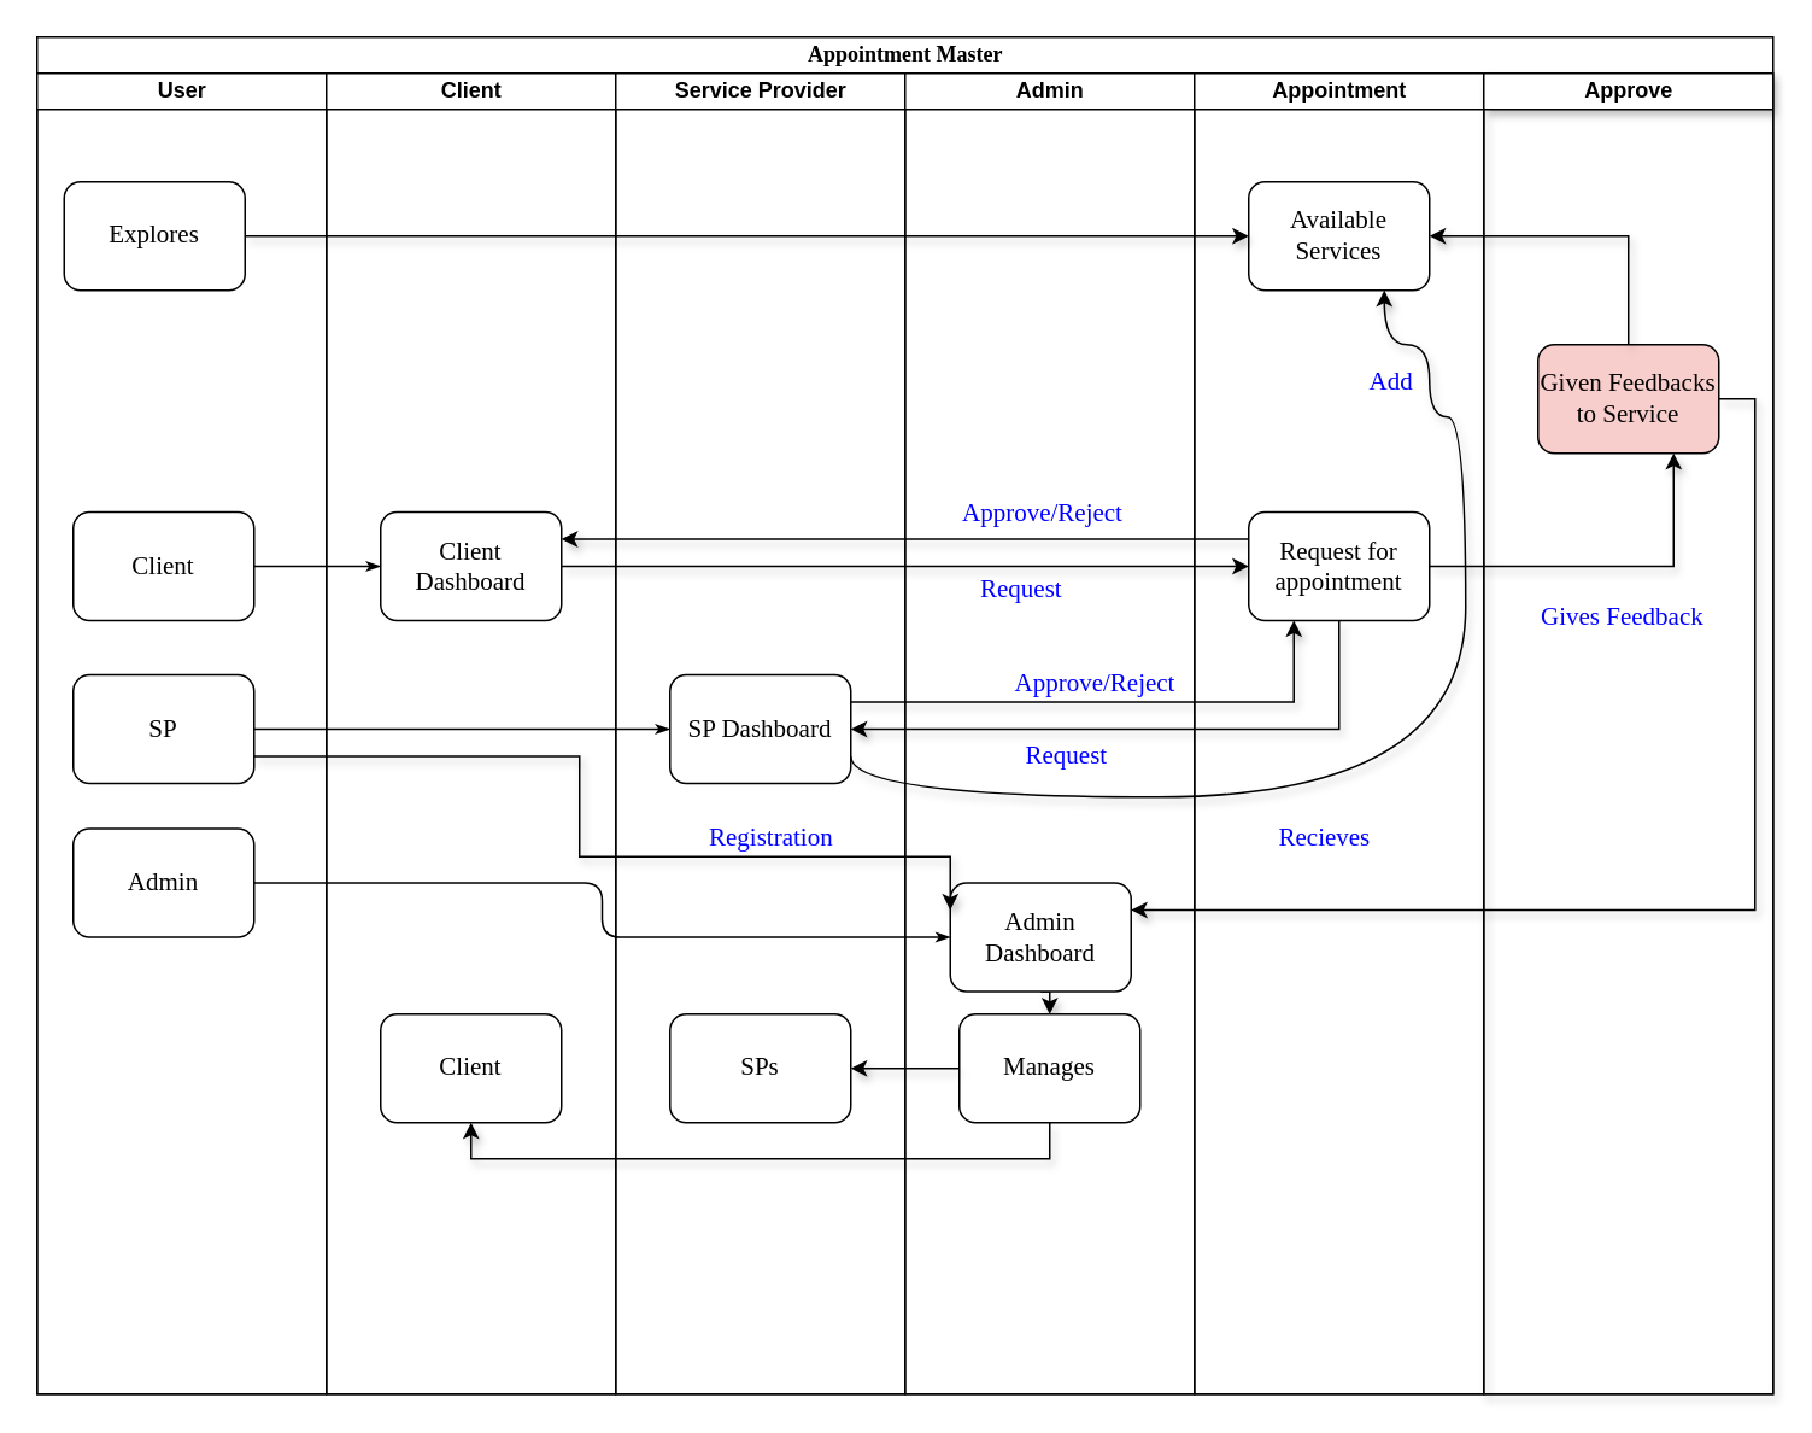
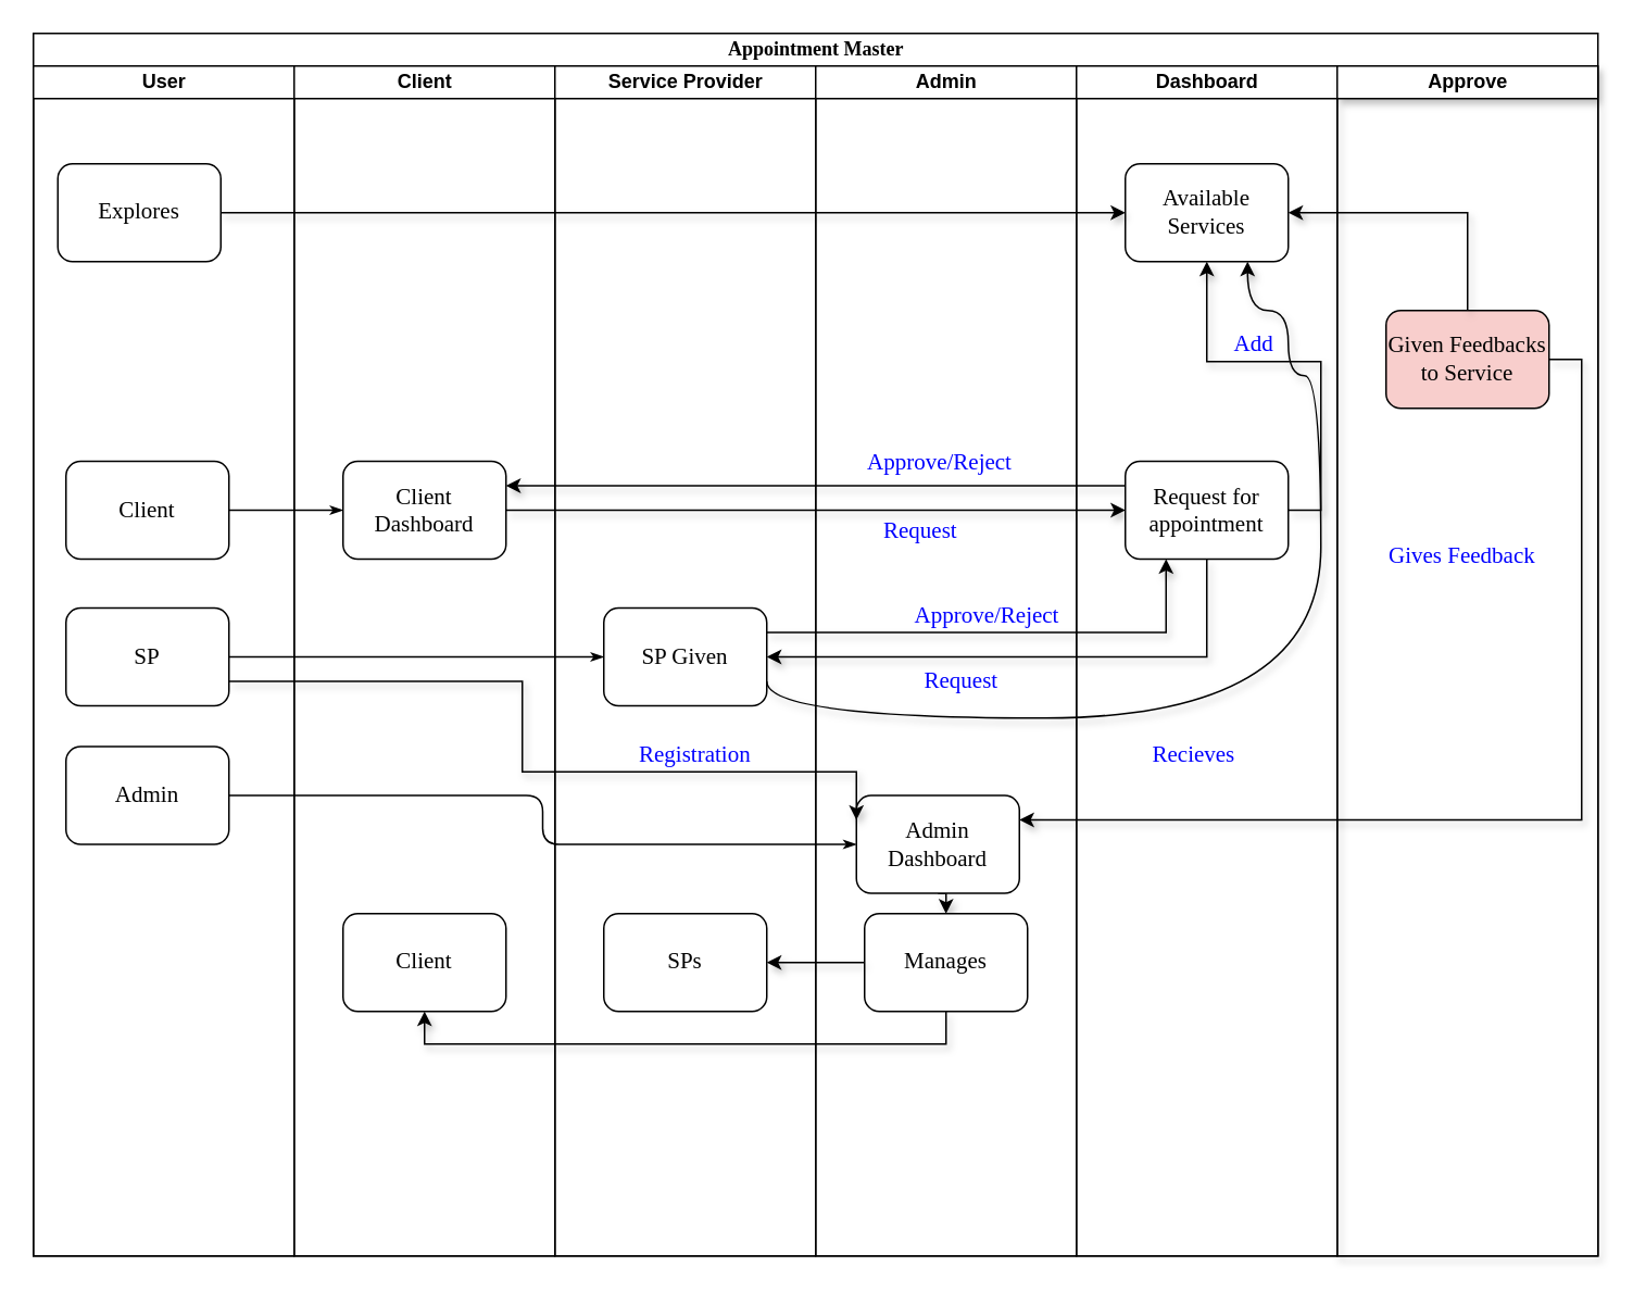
- <mxCell id="25" value="Appointment" style="swimlane;html=1;startSize=20;labelBorderColor=none;" parent="2" vertex="1"><mxGeometry x="640" y="20" width="160" height="730" as="geometry" /></mxCell>
+ <mxCell id="25" value="Dashboard" style="swimlane;html=1;startSize=20;labelBorderColor=none;" parent="2" vertex="1"><mxGeometry x="640" y="20" width="160" height="730" as="geometry" /></mxCell>
- <mxCell id="39" style="edgeStyle=orthogonalEdgeStyle;rounded=0;comic=0;html=1;exitX=1;exitY=0.5;entryX=0.75;entryY=1;shadow=1;startArrow=none;startFill=0;endArrow=classic;endFill=1;endSize=6;jettySize=auto;orthogonalLoop=1;strokeColor=#000000;strokeWidth=1;fontFamily=Georgia;fontSize=14;fontColor=#0000FF;" edge="1" parent="2" source="26" target="31"><mxGeometry relative="1" as="geometry" /></mxCell>
+ <mxCell id="39" style="edgeStyle=orthogonalEdgeStyle;rounded=0;comic=0;html=1;exitX=1;exitY=0.5;shadow=1;startArrow=none;startFill=0;endArrow=classic;endFill=1;endSize=6;jettySize=auto;orthogonalLoop=1;strokeColor=#000000;strokeWidth=1;fontFamily=Georgia;fontSize=14;fontColor=#0000FF;" edge="1" parent="2" source="26" target="27"><mxGeometry relative="1" as="geometry" /></mxCell>
- <mxCell id="19" value="SP Dashboard&lt;br style=&quot;font-size: 14px&quot;&gt;" style="rounded=1;whiteSpace=wrap;html=1;shadow=0;labelBackgroundColor=none;strokeColor=#000000;strokeWidth=1;fillColor=#ffffff;fontFamily=Verdana;fontSize=14;fontColor=#000000;align=center;labelBorderColor=none;" parent="18" vertex="1"><mxGeometry x="30" y="332.5" width="100" height="60" as="geometry" /></mxCell>
+ <mxCell id="19" value="SP Given&lt;br style=&quot;font-size: 14px&quot;&gt;" style="rounded=1;whiteSpace=wrap;html=1;shadow=0;labelBackgroundColor=none;strokeColor=#000000;strokeWidth=1;fillColor=#ffffff;fontFamily=Verdana;fontSize=14;fontColor=#000000;align=center;labelBorderColor=none;" parent="18" vertex="1"><mxGeometry x="30" y="332.5" width="100" height="60" as="geometry" /></mxCell>
